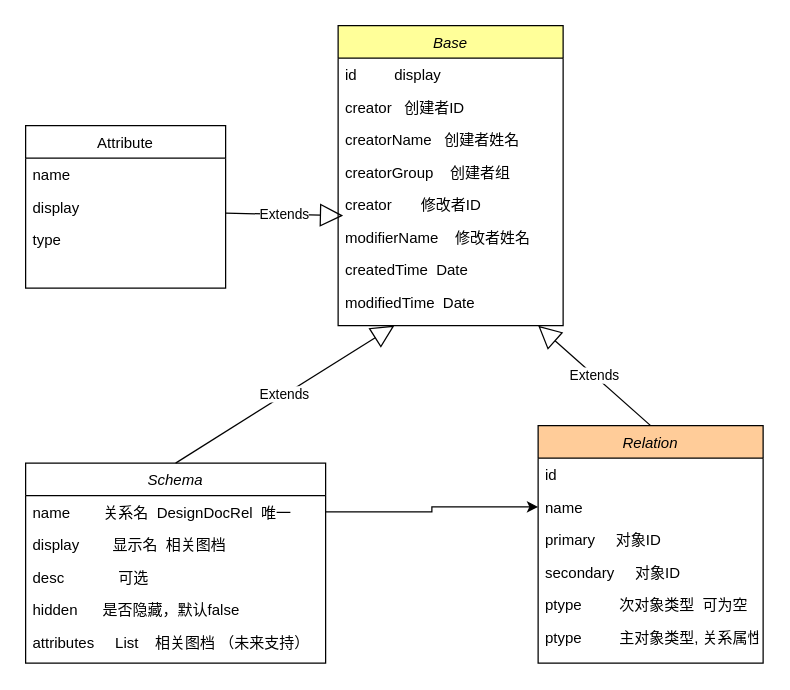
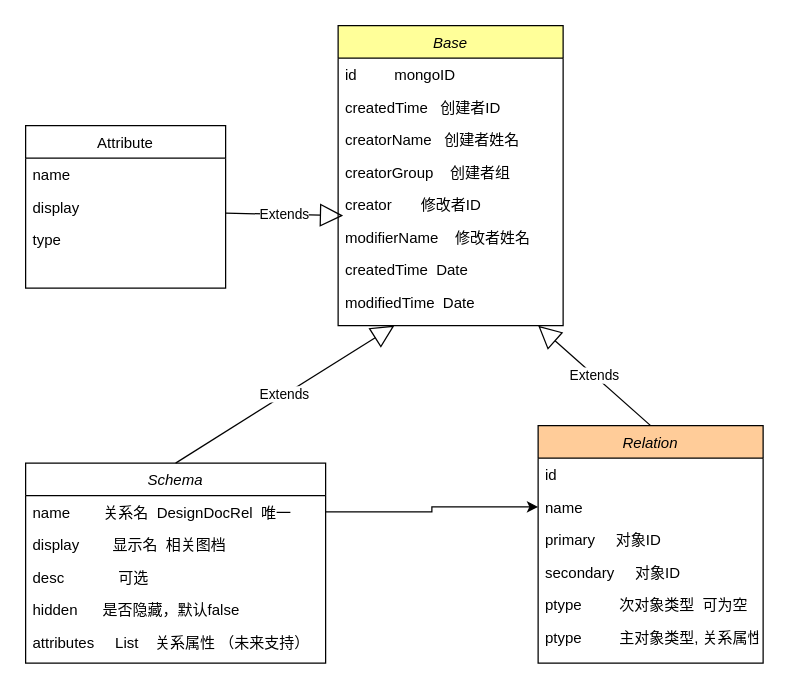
- <mxCell id="21" value="id         display" style="text;align=left;verticalAlign=top;spacingLeft=4;spacingRight=4;overflow=hidden;rotatable=0;points=[[0,0.5],[1,0.5]];portConstraint=eastwest;rounded=0;shadow=0;html=0;" vertex="1" parent="20"><mxGeometry y="26" width="180" height="26" as="geometry" /></mxCell>
+ <mxCell id="21" value="id         mongoID" style="text;align=left;verticalAlign=top;spacingLeft=4;spacingRight=4;overflow=hidden;rotatable=0;points=[[0,0.5],[1,0.5]];portConstraint=eastwest;rounded=0;shadow=0;html=0;" vertex="1" parent="20"><mxGeometry y="26" width="180" height="26" as="geometry" /></mxCell>
- <mxCell id="22" value="creator   创建者ID" style="text;align=left;verticalAlign=top;spacingLeft=4;spacingRight=4;overflow=hidden;rotatable=0;points=[[0,0.5],[1,0.5]];portConstraint=eastwest;rounded=0;shadow=0;html=0;" vertex="1" parent="20"><mxGeometry y="52" width="180" height="26" as="geometry" /></mxCell>
+ <mxCell id="22" value="createdTime   创建者ID" style="text;align=left;verticalAlign=top;spacingLeft=4;spacingRight=4;overflow=hidden;rotatable=0;points=[[0,0.5],[1,0.5]];portConstraint=eastwest;rounded=0;shadow=0;html=0;" vertex="1" parent="20"><mxGeometry y="52" width="180" height="26" as="geometry" /></mxCell>
- <mxCell id="8" value="attributes     List    相关图档 （未来支持）" style="text;align=left;verticalAlign=top;spacingLeft=4;spacingRight=4;overflow=hidden;rotatable=0;points=[[0,0.5],[1,0.5]];portConstraint=eastwest;rounded=0;shadow=0;html=0;" vertex="1" parent="2"><mxGeometry y="130" width="240" height="26" as="geometry" /></mxCell>
+ <mxCell id="8" value="attributes     List    关系属性 （未来支持）" style="text;align=left;verticalAlign=top;spacingLeft=4;spacingRight=4;overflow=hidden;rotatable=0;points=[[0,0.5],[1,0.5]];portConstraint=eastwest;rounded=0;shadow=0;html=0;" vertex="1" parent="2"><mxGeometry y="130" width="240" height="26" as="geometry" /></mxCell>
